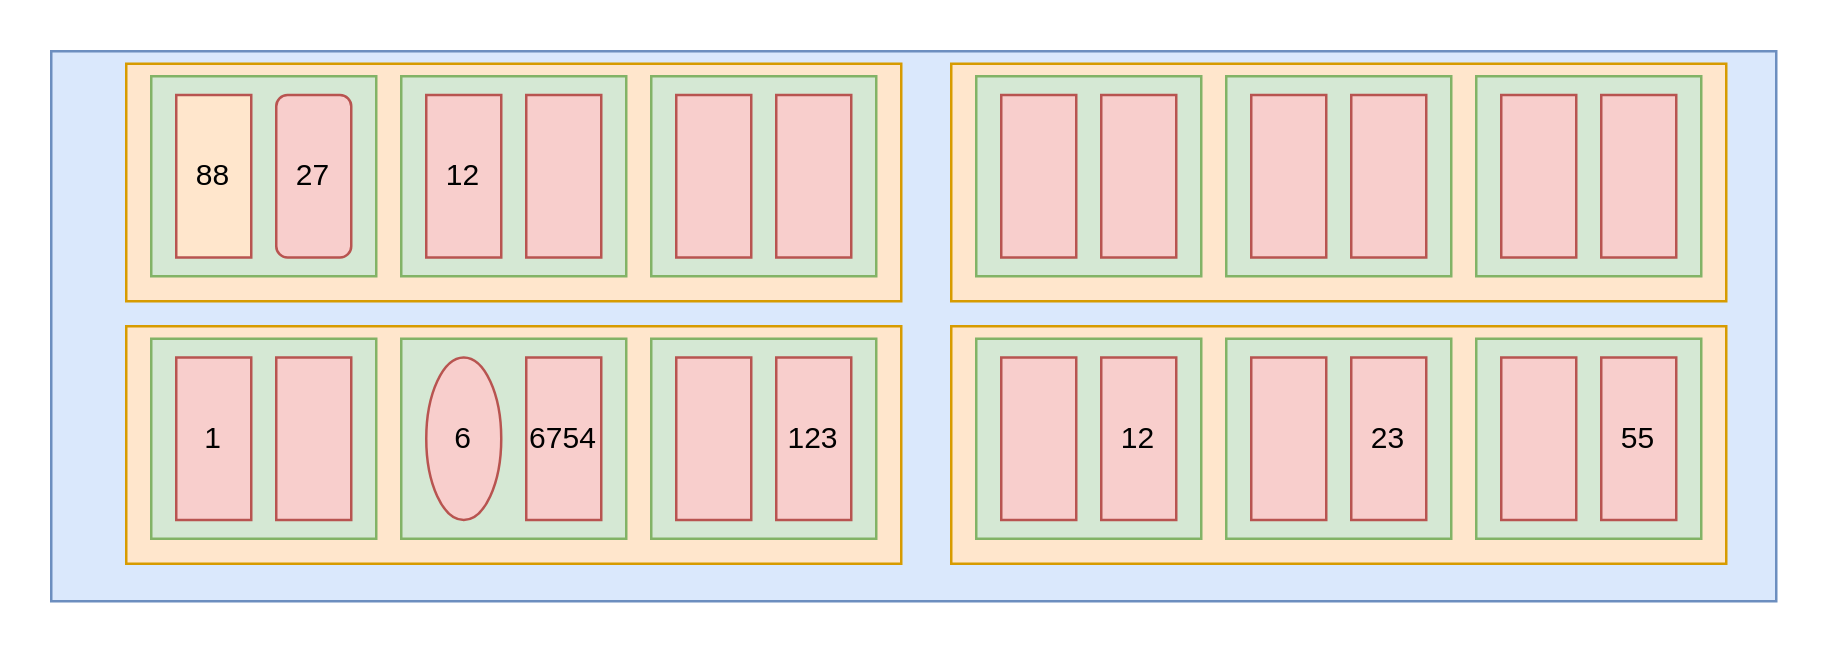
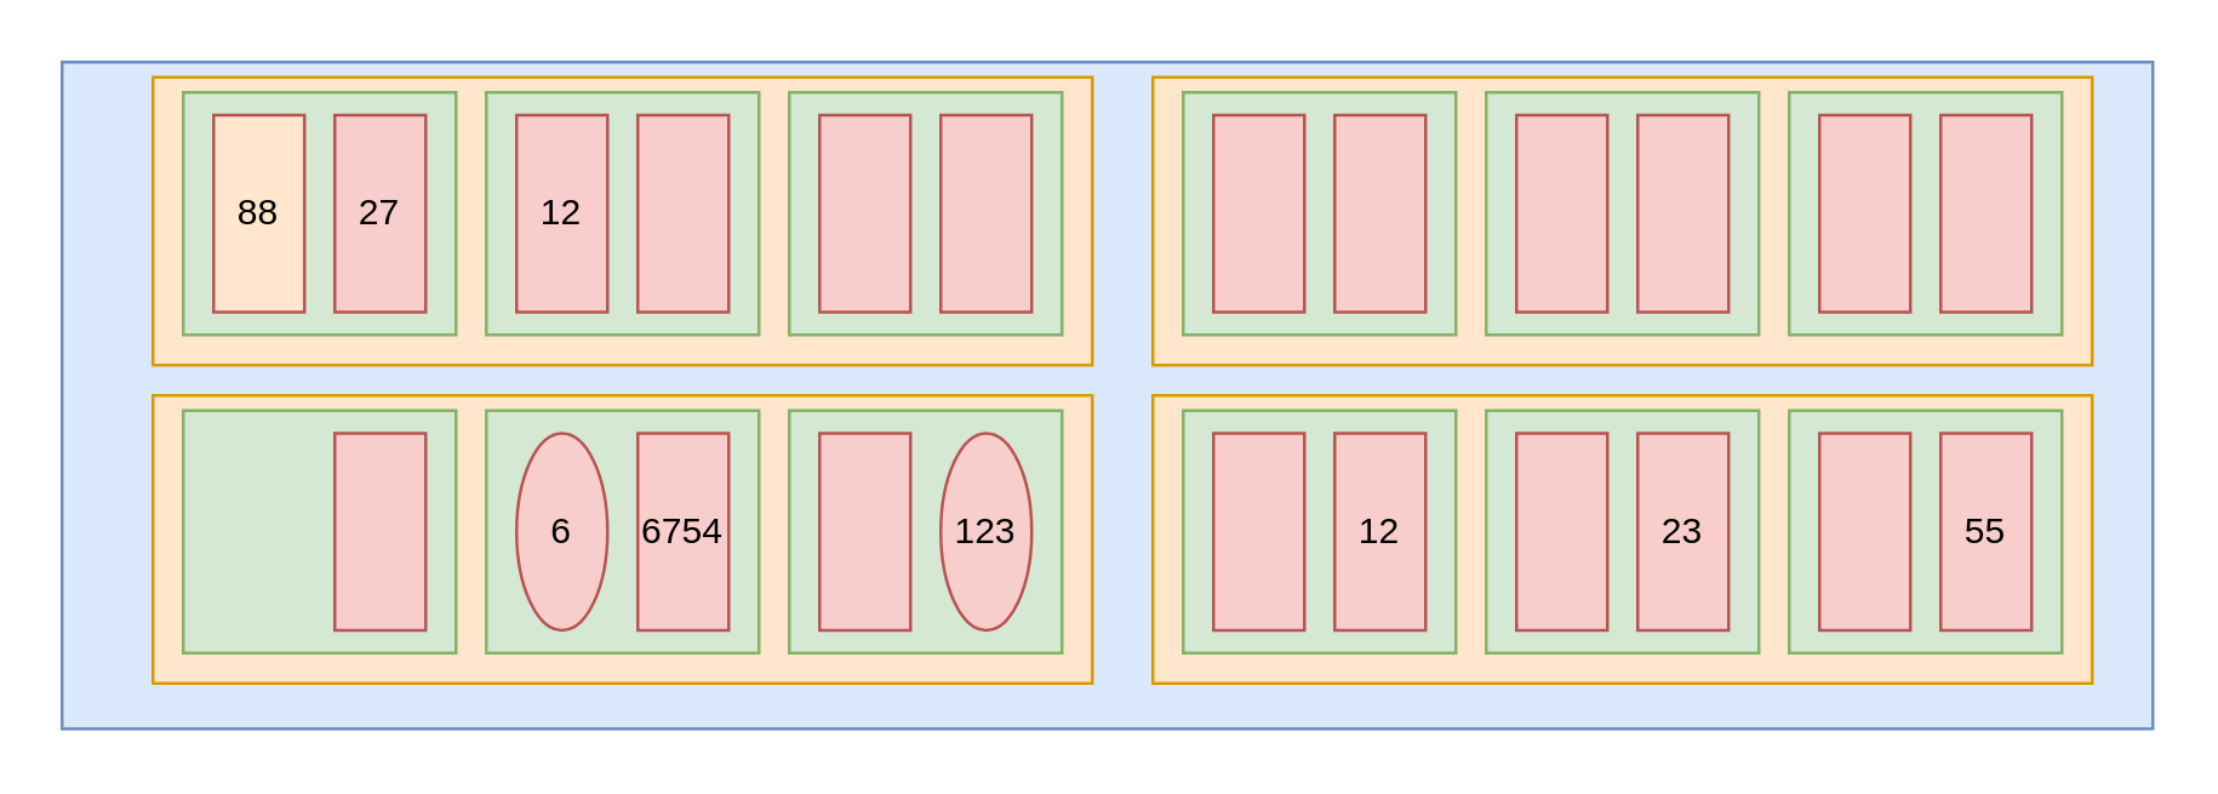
- <mxCell id="7" value="27" style="whiteSpace=wrap;html=1;fillColor=#f8cecc;strokeColor=#b85450;rounded=1;" vertex="1" parent="3"><mxGeometry x="60" y="12.5" width="30" height="65" as="geometry" /></mxCell>
+ <mxCell id="7" value="27" style="rounded=0;whiteSpace=wrap;html=1;fillColor=#f8cecc;strokeColor=#b85450;" vertex="1" parent="3"><mxGeometry x="60" y="12.5" width="30" height="65" as="geometry" /></mxCell>
- <mxCell id="28" value="1" style="rounded=0;whiteSpace=wrap;html=1;fillColor=#f8cecc;strokeColor=#b85450;" vertex="1" parent="25"><mxGeometry x="20" y="12.5" width="30" height="65" as="geometry" /></mxCell>
- <mxCell id="35" value="123" style="rounded=0;whiteSpace=wrap;html=1;fillColor=#f8cecc;strokeColor=#b85450;" vertex="1" parent="25"><mxGeometry x="260" y="12.5" width="30" height="65" as="geometry" /></mxCell>
+ <mxCell id="35" value="123" style="ellipse;whiteSpace=wrap;html=1;fillColor=#f8cecc;strokeColor=#b85450;" vertex="1" parent="25"><mxGeometry x="260" y="12.5" width="30" height="65" as="geometry" /></mxCell>
